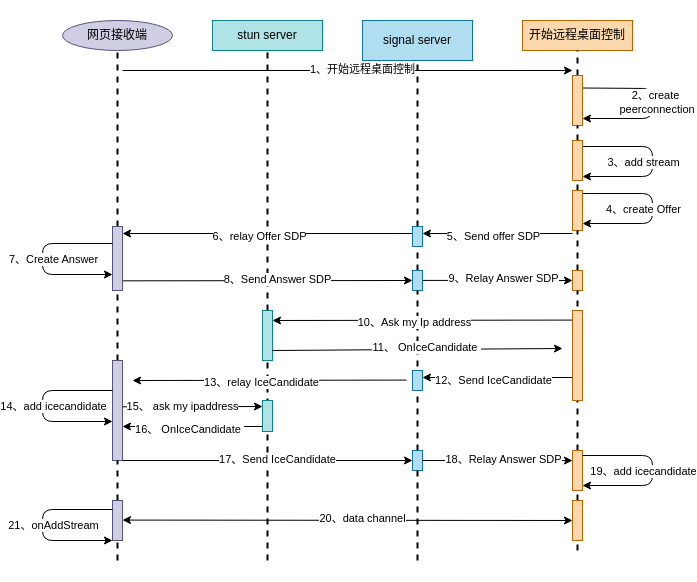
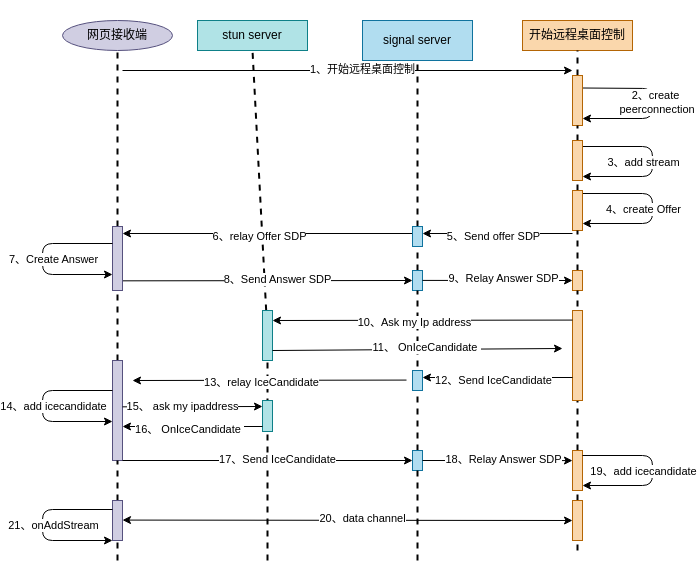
- <mxCell id="4" value="stun server" style="rounded=0;whiteSpace=wrap;html=1;fillColor=#b0e3e6;strokeColor=#0e8088;" vertex="1" parent="1"><mxGeometry x="190" y="20" width="110" height="30" as="geometry" /></mxCell>
+ <mxCell id="4" value="stun server" style="rounded=0;whiteSpace=wrap;html=1;fillColor=#b0e3e6;strokeColor=#0e8088;" vertex="1" parent="1"><mxGeometry x="175" y="20" width="110" height="30" as="geometry" /></mxCell>
